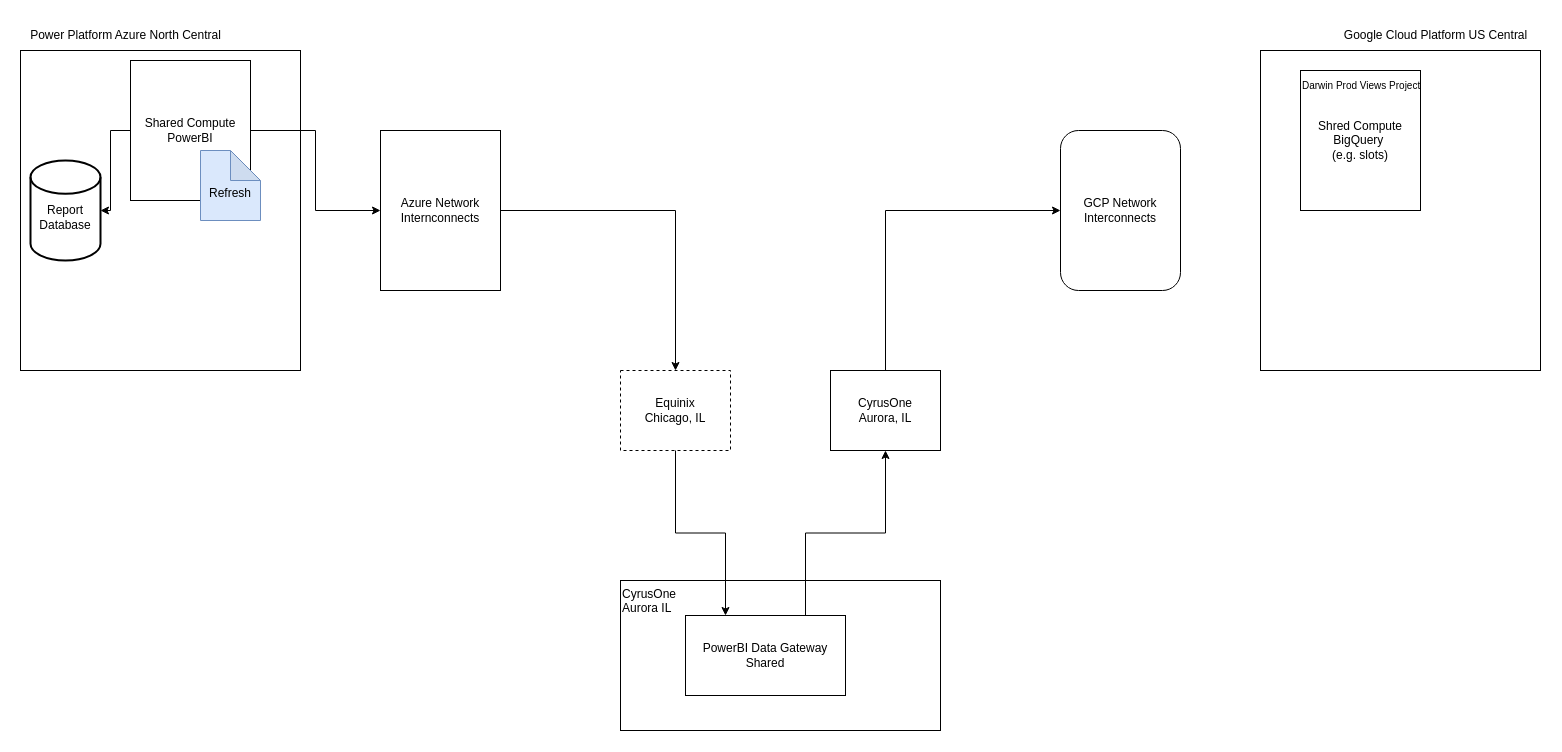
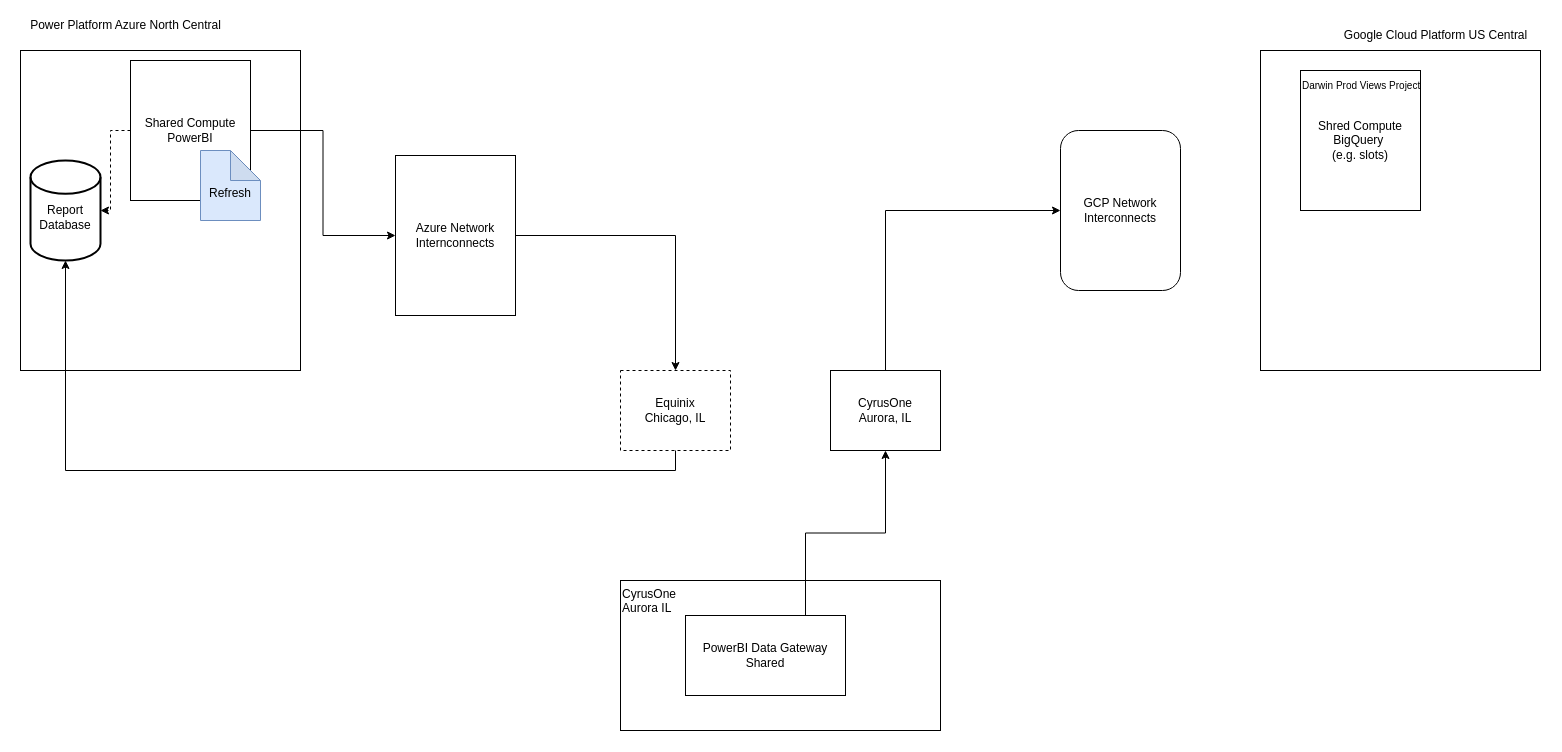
- <mxCell id="15" value="Power Platform Azure North Central" style="text;html=1;align=center;verticalAlign=middle;resizable=0;points=[];autosize=1;strokeColor=none;fillColor=none;" vertex="1" parent="1"><mxGeometry x="20" y="20" width="210" height="30" as="geometry" /></mxCell>
+ <mxCell id="15" value="Power Platform Azure North Central" style="text;html=1;align=center;verticalAlign=middle;resizable=0;points=[];autosize=1;strokeColor=none;fillColor=none;" vertex="1" parent="1"><mxGeometry x="20" y="10" width="210" height="30" as="geometry" /></mxCell>
- <mxCell id="20" style="edgeStyle=orthogonalEdgeStyle;rounded=0;orthogonalLoop=1;jettySize=auto;html=1;exitX=0;exitY=0.5;exitDx=0;exitDy=0;" edge="1" parent="1" source="13" target="11"><mxGeometry relative="1" as="geometry" /></mxCell>
+ <mxCell id="20" style="edgeStyle=orthogonalEdgeStyle;rounded=0;orthogonalLoop=1;jettySize=auto;html=1;exitX=0;exitY=0.5;exitDx=0;exitDy=0;dashed=1;" edge="1" parent="1" source="13" target="11"><mxGeometry relative="1" as="geometry" /></mxCell>
- <mxCell id="4" value="Azure Network Internconnects" style="rounded=0;whiteSpace=wrap;html=1;" vertex="1" parent="1"><mxGeometry x="380" y="130" width="120" height="160" as="geometry" /></mxCell>
+ <mxCell id="4" value="Azure Network Internconnects" style="rounded=0;whiteSpace=wrap;html=1;" vertex="1" parent="1"><mxGeometry x="395" y="155" width="120" height="160" as="geometry" /></mxCell>
- <mxCell id="19" style="edgeStyle=orthogonalEdgeStyle;rounded=0;orthogonalLoop=1;jettySize=auto;html=1;exitX=0.5;exitY=1;exitDx=0;exitDy=0;entryX=0.25;entryY=0;entryDx=0;entryDy=0;" edge="1" parent="1" source="5" target="18"><mxGeometry relative="1" as="geometry" /></mxCell>
+ <mxCell id="19" style="edgeStyle=orthogonalEdgeStyle;rounded=0;orthogonalLoop=1;jettySize=auto;html=1;exitX=0.5;exitY=1;exitDx=0;exitDy=0;" edge="1" parent="1" source="5" target="11"><mxGeometry relative="1" as="geometry" /></mxCell>
